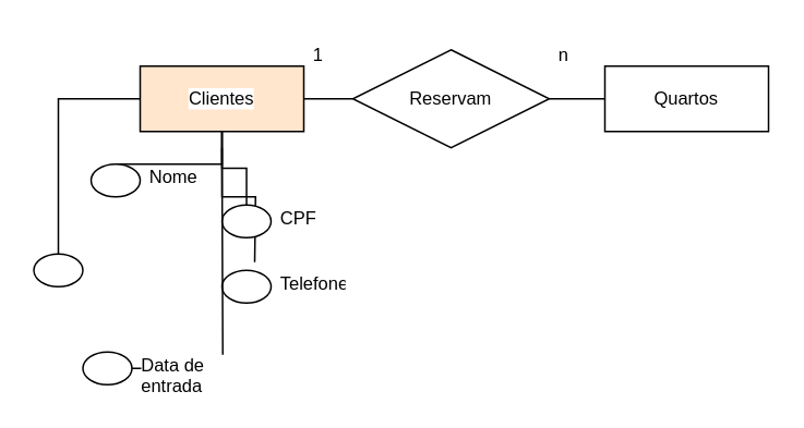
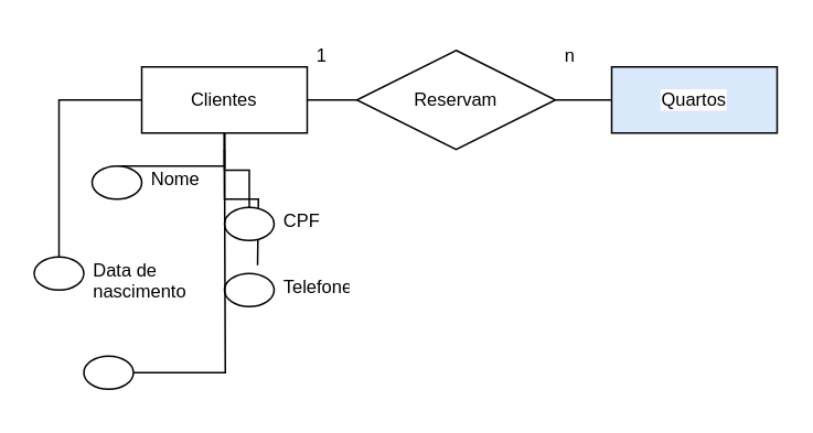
- <mxCell id="7" value="Clientes" style="whiteSpace=wrap;html=1;align=center;fontFamily=Helvetica;fontSize=11;fontColor=default;labelBackgroundColor=default;fillColor=#ffe6cc;" vertex="1" parent="1"><mxGeometry x="85" y="40" width="100" height="40" as="geometry" /></mxCell>
+ <mxCell id="7" value="Clientes" style="whiteSpace=wrap;html=1;align=center;fontFamily=Helvetica;fontSize=11;fontColor=default;labelBackgroundColor=default;" vertex="1" parent="1"><mxGeometry x="85" y="40" width="100" height="40" as="geometry" /></mxCell>
- <mxCell id="8" value="Quartos" style="whiteSpace=wrap;html=1;align=center;fontFamily=Helvetica;fontSize=11;fontColor=default;labelBackgroundColor=default;" vertex="1" parent="1"><mxGeometry x="369" y="40" width="100" height="40" as="geometry" /></mxCell>
+ <mxCell id="8" value="Quartos" style="whiteSpace=wrap;html=1;align=center;fontFamily=Helvetica;fontSize=11;fontColor=default;labelBackgroundColor=default;fillColor=#dae8fc;" vertex="1" parent="1"><mxGeometry x="369" y="40" width="100" height="40" as="geometry" /></mxCell>
+ <mxCell id="16" value="Data de nascimento" style="text;strokeColor=none;fillColor=none;spacingLeft=4;spacingRight=4;overflow=hidden;rotatable=0;points=[[0,0.5],[1,0.5]];portConstraint=eastwest;fontSize=11;whiteSpace=wrap;html=1;fontFamily=Helvetica;fontColor=default;labelBackgroundColor=default;" vertex="1" parent="1"><mxGeometry x="50" y="150" width="75" height="30" as="geometry" /></mxCell>
- <mxCell id="23" value="Data de entrada" style="text;strokeColor=none;fillColor=none;spacingLeft=4;spacingRight=4;overflow=hidden;rotatable=0;points=[[0,0.5],[1,0.5]];portConstraint=eastwest;fontSize=11;whiteSpace=wrap;html=1;fontFamily=Helvetica;fontColor=default;labelBackgroundColor=default;" vertex="1" parent="1"><mxGeometry x="80" y="210" width="75" height="30" as="geometry" /></mxCell>
